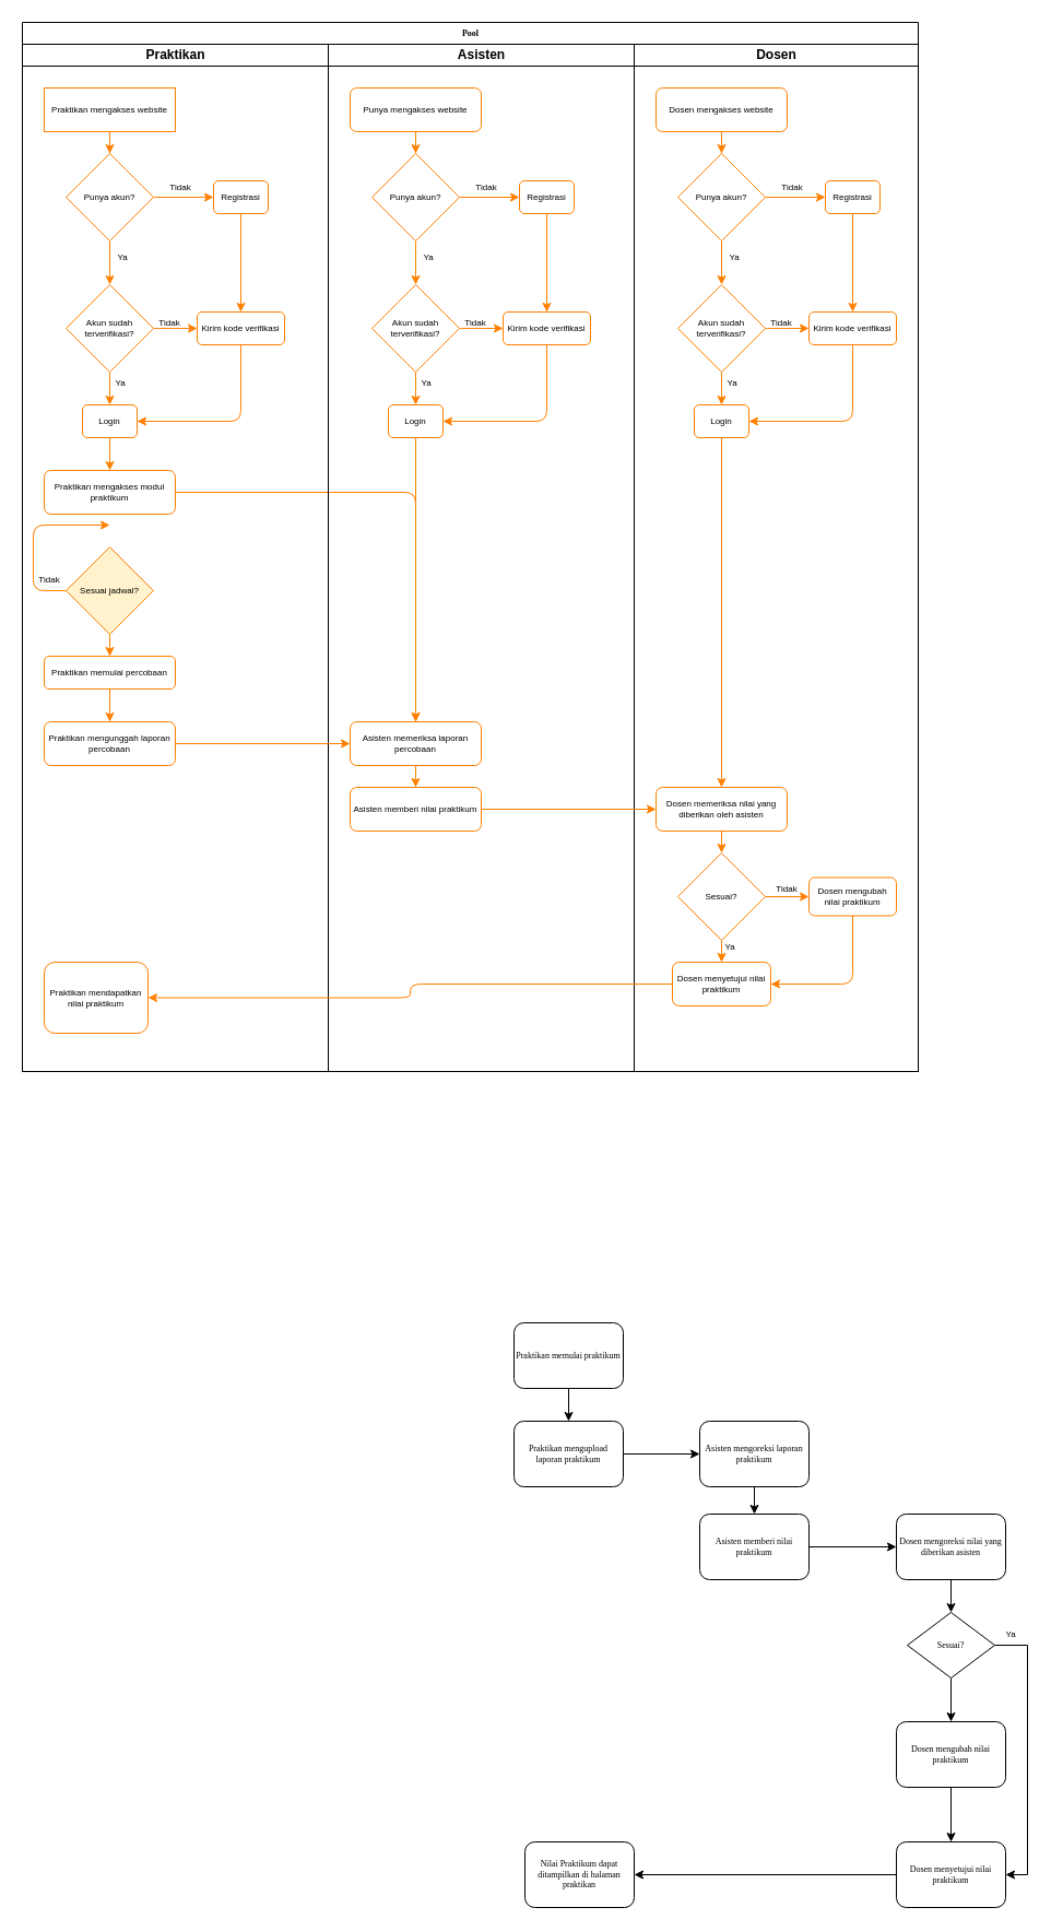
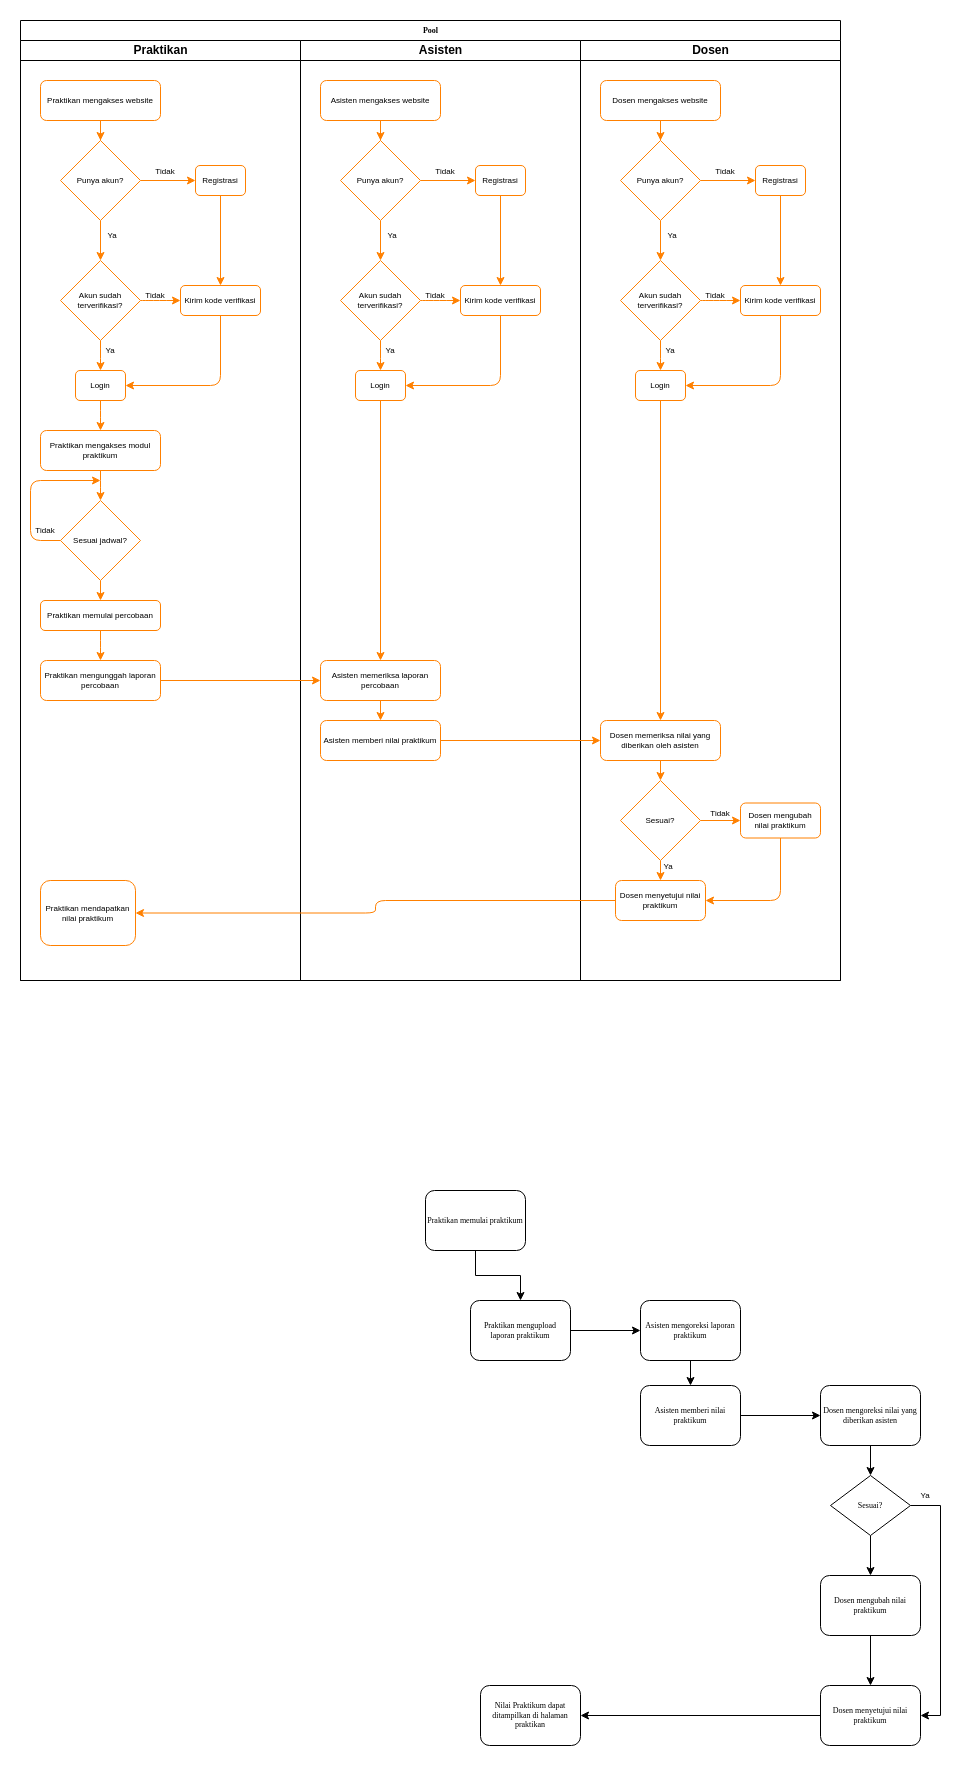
- <mxCell id="8" value="Praktikan mengakses website" style="whiteSpace=wrap;html=1;fontSize=8;strokeColor=#FF8000;rounded=0;" vertex="1" parent="3"><mxGeometry x="20" y="40" width="120" height="40" as="geometry" /></mxCell>
+ <mxCell id="8" value="Praktikan mengakses website" style="rounded=1;whiteSpace=wrap;html=1;fontSize=8;strokeColor=#FF8000;" vertex="1" parent="3"><mxGeometry x="20" y="40" width="120" height="40" as="geometry" /></mxCell>
- <mxCell id="51" value="Punya mengakses website" style="rounded=1;whiteSpace=wrap;html=1;fontSize=8;strokeColor=#FF8000;" vertex="1" parent="32"><mxGeometry x="20" y="40" width="120" height="40" as="geometry" /></mxCell>
+ <mxCell id="51" value="Asisten mengakses website" style="rounded=1;whiteSpace=wrap;html=1;fontSize=8;strokeColor=#FF8000;" vertex="1" parent="32"><mxGeometry x="20" y="40" width="120" height="40" as="geometry" /></mxCell>
- <mxCell id="20" style="edgeStyle=orthogonalEdgeStyle;rounded=1;orthogonalLoop=1;jettySize=auto;html=1;strokeColor=#FF8000;fontSize=8;" edge="1" parent="3" source="21" target="41"><mxGeometry relative="1" as="geometry" /></mxCell>
+ <mxCell id="20" style="edgeStyle=orthogonalEdgeStyle;rounded=1;orthogonalLoop=1;jettySize=auto;html=1;entryX=0.5;entryY=0;entryDx=0;entryDy=0;strokeColor=#FF8000;fontSize=8;" edge="1" parent="3" source="21" target="23"><mxGeometry relative="1" as="geometry" /></mxCell>
- <mxCell id="23" value="Sesuai jadwal?" style="rhombus;whiteSpace=wrap;html=1;strokeColor=#FF8000;fontSize=8;fillColor=#fff2cc;" vertex="1" parent="3"><mxGeometry x="40" y="460" width="80" height="80" as="geometry" /></mxCell>
+ <mxCell id="23" value="Sesuai jadwal?" style="rhombus;whiteSpace=wrap;html=1;strokeColor=#FF8000;fontSize=8;" vertex="1" parent="3"><mxGeometry x="40" y="460" width="80" height="80" as="geometry" /></mxCell>
- <mxCell id="87" value="Praktikan memulai praktikum" style="rounded=1;whiteSpace=wrap;html=1;shadow=0;labelBackgroundColor=none;strokeWidth=1;fontFamily=Verdana;fontSize=8;align=center;" vertex="1" parent="1"><mxGeometry x="470" y="1210" width="100" height="60" as="geometry" /></mxCell>
+ <mxCell id="87" value="Praktikan memulai praktikum" style="rounded=1;whiteSpace=wrap;html=1;shadow=0;labelBackgroundColor=none;strokeWidth=1;fontFamily=Verdana;fontSize=8;align=center;" vertex="1" parent="1"><mxGeometry x="425" y="1190" width="100" height="60" as="geometry" /></mxCell>
